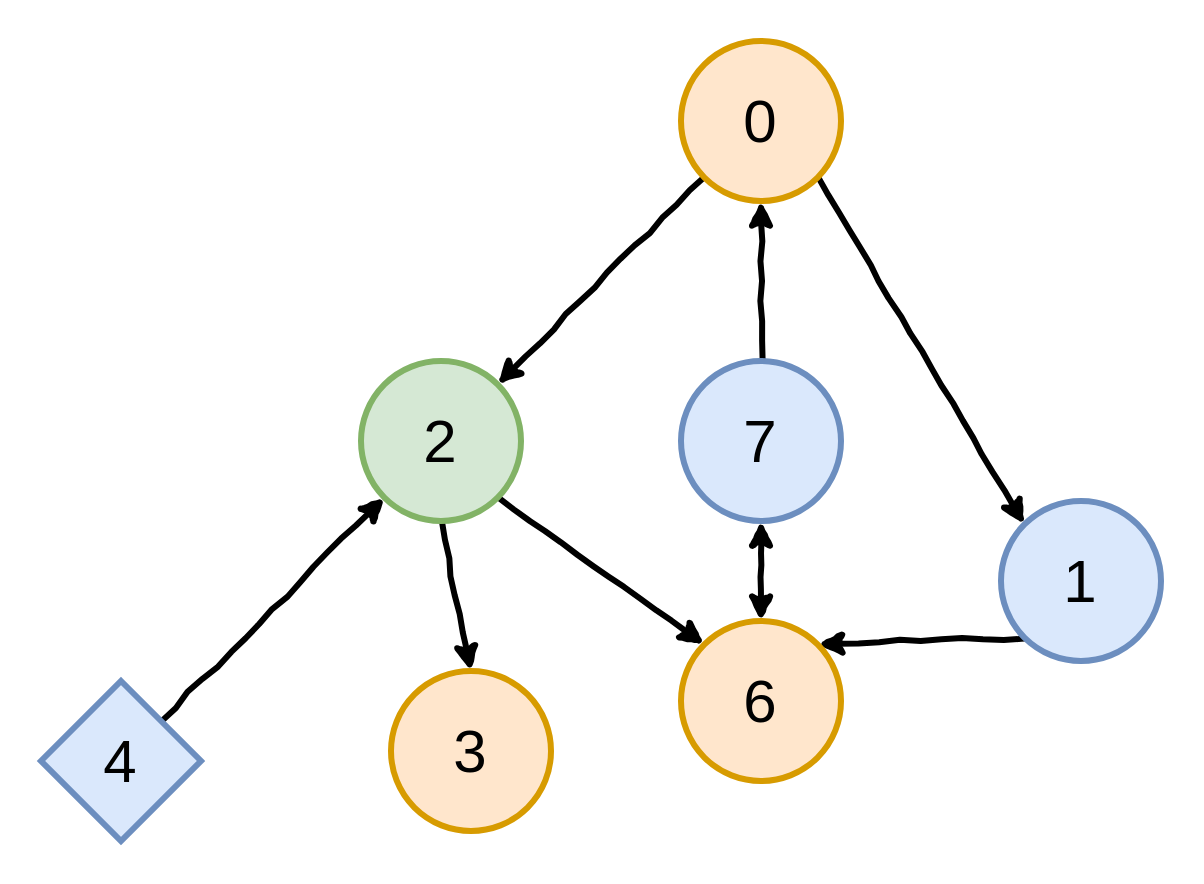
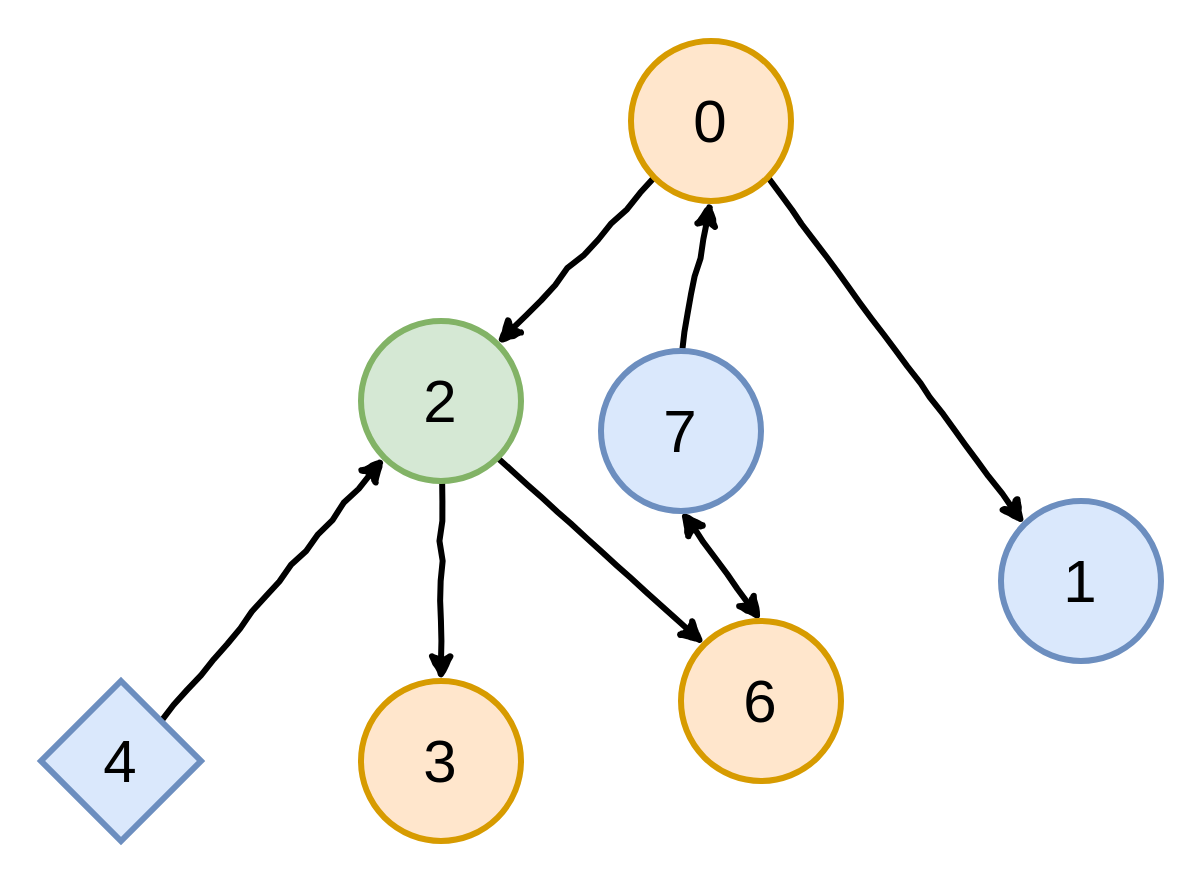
- <mxCell id="4" value="&lt;font style=&quot;font-size: 30px&quot;&gt;0&lt;/font&gt;" style="ellipse;whiteSpace=wrap;html=1;aspect=fixed;strokeWidth=3;fillColor=#ffe6cc;strokeColor=#d79b00;" vertex="1" parent="1"><mxGeometry x="340" y="20" width="80" height="80" as="geometry" /></mxCell>
+ <mxCell id="4" value="&lt;font style=&quot;font-size: 30px&quot;&gt;0&lt;/font&gt;" style="ellipse;whiteSpace=wrap;html=1;aspect=fixed;strokeWidth=3;fillColor=#ffe6cc;strokeColor=#d79b00;" vertex="1" parent="1"><mxGeometry x="315" y="20" width="80" height="80" as="geometry" /></mxCell>
- <mxCell id="10" value="&lt;font style=&quot;font-size: 30px&quot;&gt;2&lt;/font&gt;" style="ellipse;whiteSpace=wrap;html=1;aspect=fixed;strokeWidth=3;fillColor=#d5e8d4;strokeColor=#82b366;" vertex="1" parent="1"><mxGeometry x="180" y="180" width="80" height="80" as="geometry" /></mxCell>
+ <mxCell id="10" value="&lt;font style=&quot;font-size: 30px&quot;&gt;2&lt;/font&gt;" style="ellipse;whiteSpace=wrap;html=1;aspect=fixed;strokeWidth=3;fillColor=#d5e8d4;strokeColor=#82b366;" vertex="1" parent="1"><mxGeometry x="180" y="160" width="80" height="80" as="geometry" /></mxCell>
- <mxCell id="7" value="&lt;font style=&quot;font-size: 30px&quot;&gt;7&lt;/font&gt;" style="ellipse;whiteSpace=wrap;html=1;aspect=fixed;strokeWidth=3;fillColor=#dae8fc;strokeColor=#6c8ebf;" vertex="1" parent="1"><mxGeometry x="340" y="180" width="80" height="80" as="geometry" /></mxCell>
+ <mxCell id="7" value="&lt;font style=&quot;font-size: 30px&quot;&gt;7&lt;/font&gt;" style="ellipse;whiteSpace=wrap;html=1;aspect=fixed;strokeWidth=3;fillColor=#dae8fc;strokeColor=#6c8ebf;" vertex="1" parent="1"><mxGeometry x="300" y="175" width="80" height="80" as="geometry" /></mxCell>
- <mxCell id="11" style="edgeStyle=none;rounded=0;orthogonalLoop=1;jettySize=auto;html=1;exitX=0;exitY=1;exitDx=0;exitDy=0;entryX=1;entryY=0;entryDx=0;entryDy=0;strokeWidth=3;comic=1;" edge="1" parent="1" source="12" target="13"><mxGeometry relative="1" as="geometry" /></mxCell>
- <mxCell id="14" value="&lt;font style=&quot;font-size: 30px&quot;&gt;3&lt;/font&gt;" style="ellipse;whiteSpace=wrap;html=1;aspect=fixed;strokeWidth=3;fillColor=#ffe6cc;strokeColor=#d79b00;" vertex="1" parent="1"><mxGeometry x="195" y="335" width="80" height="80" as="geometry" /></mxCell>
+ <mxCell id="14" value="&lt;font style=&quot;font-size: 30px&quot;&gt;3&lt;/font&gt;" style="ellipse;whiteSpace=wrap;html=1;aspect=fixed;strokeWidth=3;fillColor=#ffe6cc;strokeColor=#d79b00;" vertex="1" parent="1"><mxGeometry x="180" y="340" width="80" height="80" as="geometry" /></mxCell>
